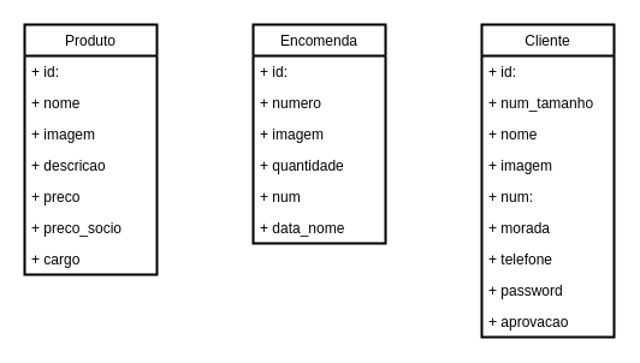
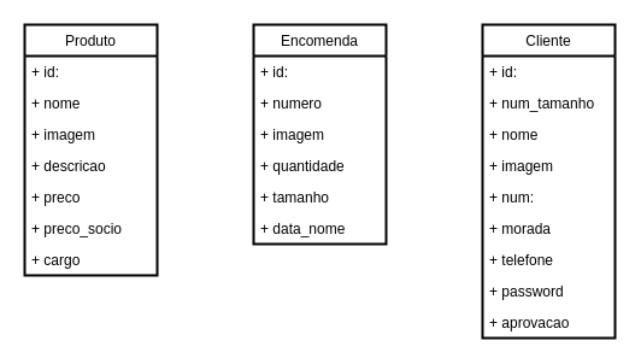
- <mxCell id="25" value="+ num" style="text;strokeColor=none;fillColor=none;align=left;verticalAlign=top;spacingLeft=4;spacingRight=4;overflow=hidden;rotatable=0;points=[[0,0.5],[1,0.5]];portConstraint=eastwest;" vertex="1" parent="20"><mxGeometry y="130" width="110" height="26" as="geometry" /></mxCell>
+ <mxCell id="25" value="+ tamanho" style="text;strokeColor=none;fillColor=none;align=left;verticalAlign=top;spacingLeft=4;spacingRight=4;overflow=hidden;rotatable=0;points=[[0,0.5],[1,0.5]];portConstraint=eastwest;" vertex="1" parent="20"><mxGeometry y="130" width="110" height="26" as="geometry" /></mxCell>
